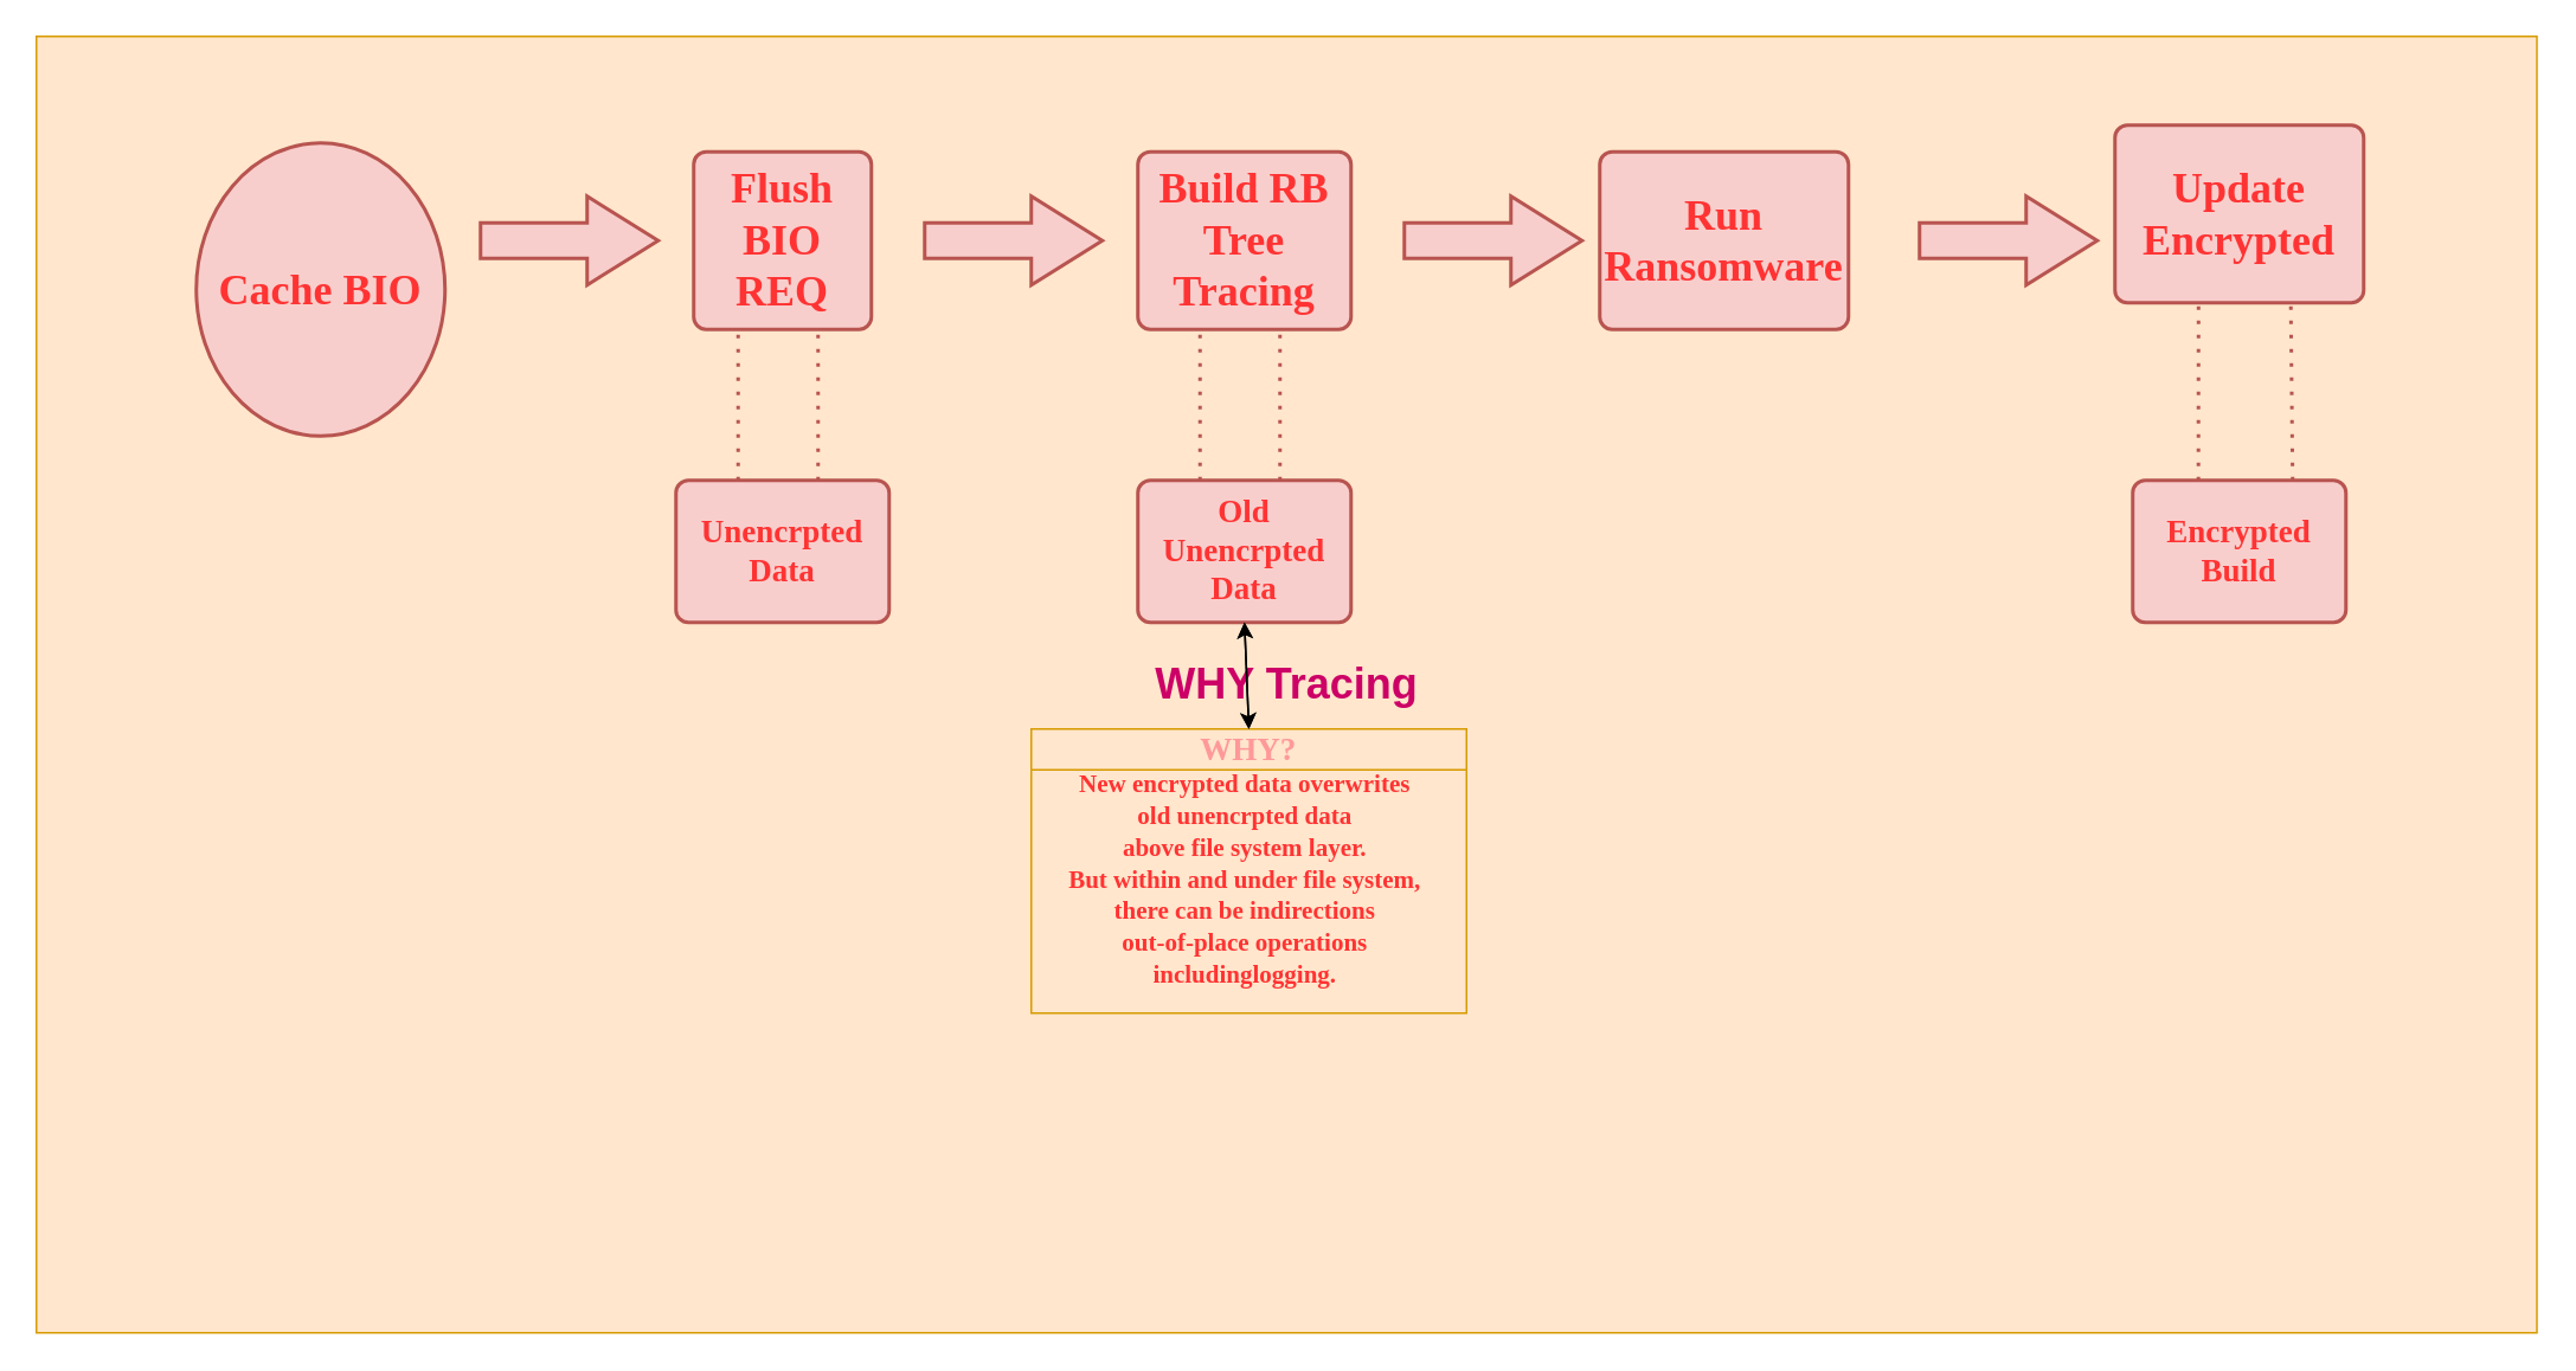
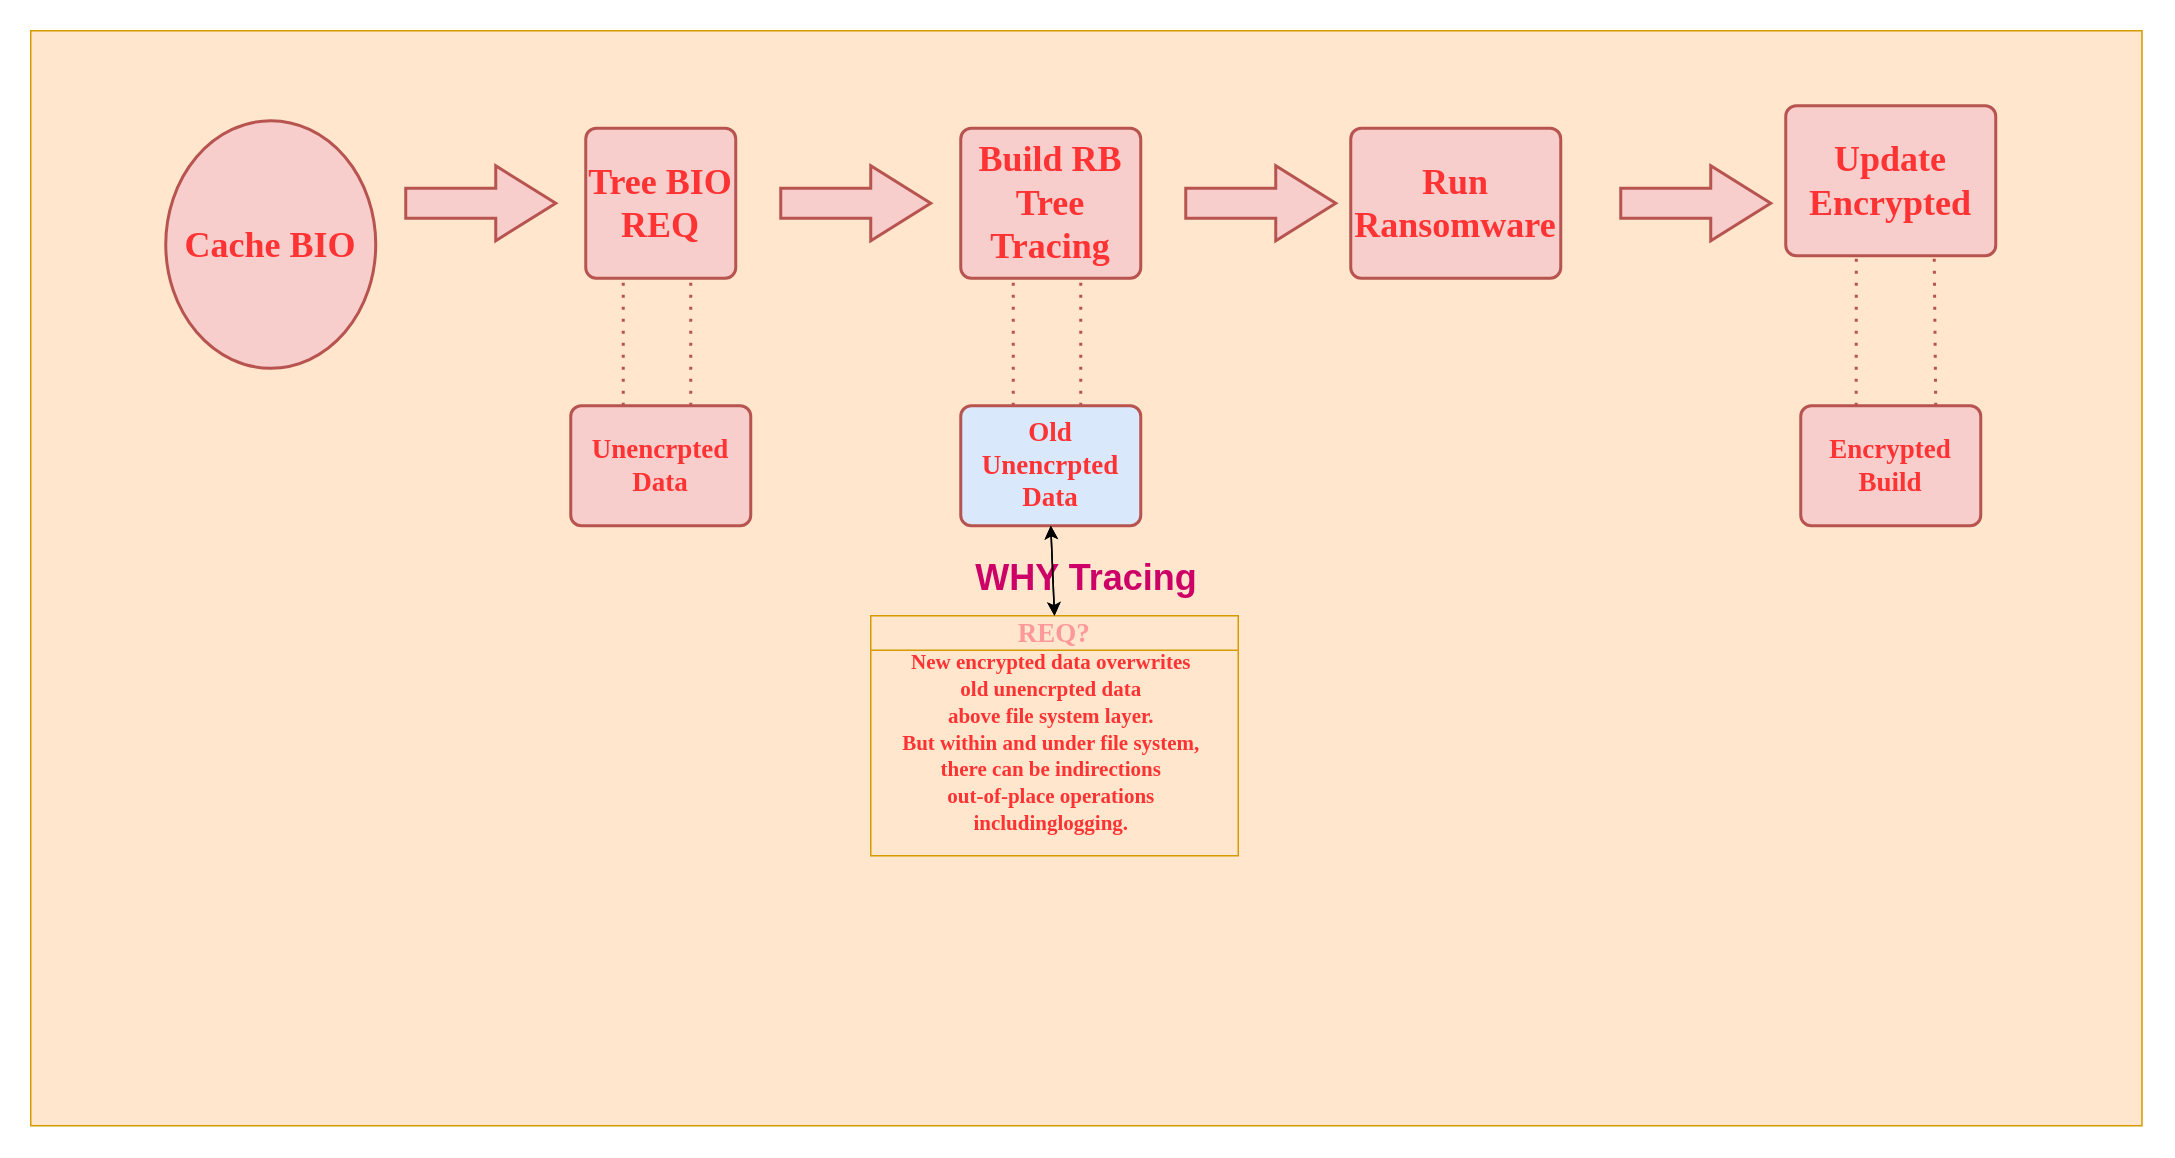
- <mxCell id="5" value="&lt;h1&gt;&lt;font color=&quot;#ff3333&quot; face=&quot;Georgia&quot;&gt;Flush BIO REQ&lt;/font&gt;&lt;/h1&gt;" style="rounded=1;whiteSpace=wrap;html=1;absoluteArcSize=1;arcSize=14;strokeWidth=2;fillColor=#f8cecc;strokeColor=#b85450;" parent="1" vertex="1"><mxGeometry x="390" y="85" width="100" height="100" as="geometry" /></mxCell>
+ <mxCell id="5" value="&lt;h1&gt;&lt;font color=&quot;#ff3333&quot; face=&quot;Georgia&quot;&gt;Tree BIO REQ&lt;/font&gt;&lt;/h1&gt;" style="rounded=1;whiteSpace=wrap;html=1;absoluteArcSize=1;arcSize=14;strokeWidth=2;fillColor=#f8cecc;strokeColor=#b85450;" parent="1" vertex="1"><mxGeometry x="390" y="85" width="100" height="100" as="geometry" /></mxCell>
- <mxCell id="13" value="&lt;h2&gt;&lt;font color=&quot;#ff3333&quot; face=&quot;Georgia&quot;&gt;Old Unencrpted Data&lt;/font&gt;&lt;/h2&gt;" style="rounded=1;whiteSpace=wrap;html=1;absoluteArcSize=1;arcSize=14;strokeWidth=2;fillColor=#f8cecc;strokeColor=#b85450;" parent="1" vertex="1"><mxGeometry x="640" y="270" width="120" height="80" as="geometry" /></mxCell>
+ <mxCell id="13" value="&lt;h2&gt;&lt;font color=&quot;#ff3333&quot; face=&quot;Georgia&quot;&gt;Old Unencrpted Data&lt;/font&gt;&lt;/h2&gt;" style="rounded=1;whiteSpace=wrap;html=1;absoluteArcSize=1;arcSize=14;strokeWidth=2;fillColor=#dae8fc;strokeColor=#b85450;" parent="1" vertex="1"><mxGeometry x="640" y="270" width="120" height="80" as="geometry" /></mxCell>
- <mxCell id="14" value="&lt;h2&gt;&lt;font color=&quot;#ff9999&quot; face=&quot;Georgia&quot;&gt;WHY?&lt;/font&gt;&lt;/h2&gt;" style="swimlane;whiteSpace=wrap;html=1;fillColor=#ffe6cc;strokeColor=#d79b00;" parent="1" vertex="1"><mxGeometry x="580" y="410" width="245" height="160" as="geometry" /></mxCell>
+ <mxCell id="14" value="&lt;h2&gt;&lt;font color=&quot;#ff9999&quot; face=&quot;Georgia&quot;&gt;REQ?&lt;/font&gt;&lt;/h2&gt;" style="swimlane;whiteSpace=wrap;html=1;fillColor=#ffe6cc;strokeColor=#d79b00;" parent="1" vertex="1"><mxGeometry x="580" y="410" width="245" height="160" as="geometry" /></mxCell>
